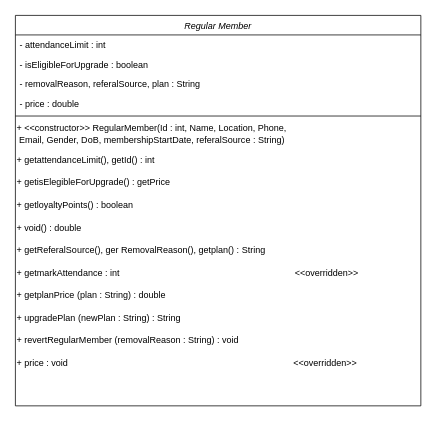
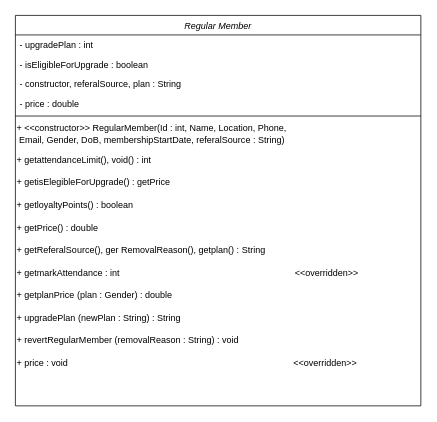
- <mxCell id="3" value="- attendanceLimit : int" style="text;align=left;verticalAlign=top;spacingLeft=4;spacingRight=4;overflow=hidden;rotatable=0;points=[[0,0.5],[1,0.5]];portConstraint=eastwest;" vertex="1" parent="2"><mxGeometry y="26" width="540" height="26" as="geometry" /></mxCell>
+ <mxCell id="3" value="- upgradePlan : int" style="text;align=left;verticalAlign=top;spacingLeft=4;spacingRight=4;overflow=hidden;rotatable=0;points=[[0,0.5],[1,0.5]];portConstraint=eastwest;" vertex="1" parent="2"><mxGeometry y="26" width="540" height="26" as="geometry" /></mxCell>
- <mxCell id="5" value="- removalReason, referalSource, plan : String" style="text;align=left;verticalAlign=top;spacingLeft=4;spacingRight=4;overflow=hidden;rotatable=0;points=[[0,0.5],[1,0.5]];portConstraint=eastwest;rounded=0;shadow=0;html=0;" vertex="1" parent="2"><mxGeometry y="78" width="540" height="26" as="geometry" /></mxCell>
+ <mxCell id="5" value="- constructor, referalSource, plan : String" style="text;align=left;verticalAlign=top;spacingLeft=4;spacingRight=4;overflow=hidden;rotatable=0;points=[[0,0.5],[1,0.5]];portConstraint=eastwest;rounded=0;shadow=0;html=0;" vertex="1" parent="2"><mxGeometry y="78" width="540" height="26" as="geometry" /></mxCell>
- <mxCell id="9" value="+ getattendanceLimit(), getId() : int" style="text;html=1;align=left;verticalAlign=middle;resizable=0;points=[];autosize=1;strokeColor=none;fillColor=none;" vertex="1" parent="2"><mxGeometry y="178" width="540" height="30" as="geometry" /></mxCell>
+ <mxCell id="9" value="+ getattendanceLimit(), void() : int" style="text;html=1;align=left;verticalAlign=middle;resizable=0;points=[];autosize=1;strokeColor=none;fillColor=none;" vertex="1" parent="2"><mxGeometry y="178" width="540" height="30" as="geometry" /></mxCell>
- <mxCell id="12" value="+ void() : double" style="text;html=1;align=left;verticalAlign=middle;resizable=0;points=[];autosize=1;strokeColor=none;fillColor=none;" vertex="1" parent="2"><mxGeometry y="268" width="540" height="30" as="geometry" /></mxCell>
+ <mxCell id="12" value="+ getPrice() : double" style="text;html=1;align=left;verticalAlign=middle;resizable=0;points=[];autosize=1;strokeColor=none;fillColor=none;" vertex="1" parent="2"><mxGeometry y="268" width="540" height="30" as="geometry" /></mxCell>
- <mxCell id="15" value="+ getplanPrice (plan : String) : double&amp;nbsp;" style="text;html=1;align=left;verticalAlign=middle;resizable=0;points=[];autosize=1;strokeColor=none;fillColor=none;" vertex="1" parent="2"><mxGeometry y="358" width="540" height="30" as="geometry" /></mxCell>
+ <mxCell id="15" value="+ getplanPrice (plan : Gender) : double&amp;nbsp;" style="text;html=1;align=left;verticalAlign=middle;resizable=0;points=[];autosize=1;strokeColor=none;fillColor=none;" vertex="1" parent="2"><mxGeometry y="358" width="540" height="30" as="geometry" /></mxCell>
